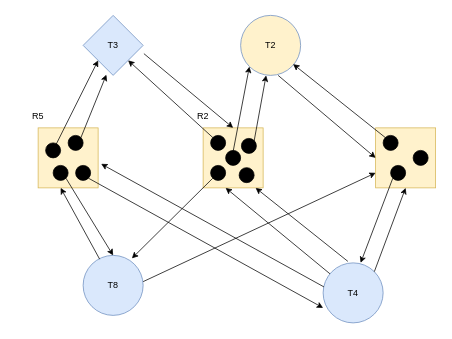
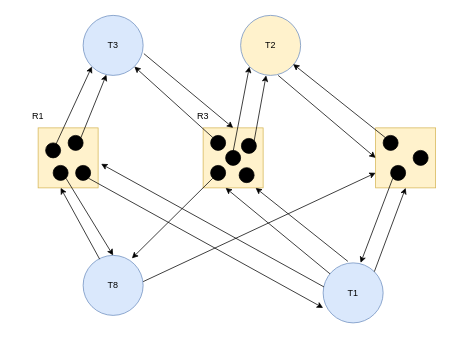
- <mxCell id="5" value="T3" style="rhombus;whiteSpace=wrap;html=1;aspect=fixed;fillColor=#dae8fc;strokeColor=#6c8ebf;" vertex="1" parent="1"><mxGeometry x="110" y="20" width="80" height="80" as="geometry" /></mxCell>
+ <mxCell id="5" value="T3" style="ellipse;whiteSpace=wrap;html=1;aspect=fixed;fillColor=#dae8fc;strokeColor=#6c8ebf;" vertex="1" parent="1"><mxGeometry x="110" y="20" width="80" height="80" as="geometry" /></mxCell>
- <mxCell id="21" value="R5" style="text;html=1;strokeColor=none;fillColor=none;align=center;verticalAlign=middle;whiteSpace=wrap;rounded=0;" vertex="1" parent="1"><mxGeometry x="20" y="140" width="60" height="30" as="geometry" /></mxCell>
+ <mxCell id="21" value="R1" style="text;html=1;strokeColor=none;fillColor=none;align=center;verticalAlign=middle;whiteSpace=wrap;rounded=0;" vertex="1" parent="1"><mxGeometry x="20" y="140" width="60" height="30" as="geometry" /></mxCell>
- <mxCell id="22" value="R2" style="text;html=1;strokeColor=none;fillColor=none;align=center;verticalAlign=middle;whiteSpace=wrap;rounded=0;" vertex="1" parent="1"><mxGeometry x="240" y="140" width="60" height="30" as="geometry" /></mxCell>
+ <mxCell id="22" value="R3" style="text;html=1;strokeColor=none;fillColor=none;align=center;verticalAlign=middle;whiteSpace=wrap;rounded=0;" vertex="1" parent="1"><mxGeometry x="240" y="140" width="60" height="30" as="geometry" /></mxCell>
- <mxCell id="8" value="T4" style="ellipse;whiteSpace=wrap;html=1;aspect=fixed;fillColor=#dae8fc;strokeColor=#6c8ebf;" vertex="1" parent="1"><mxGeometry x="430" y="350" width="80" height="80" as="geometry" /></mxCell>
+ <mxCell id="8" value="T1" style="ellipse;whiteSpace=wrap;html=1;aspect=fixed;fillColor=#dae8fc;strokeColor=#6c8ebf;" vertex="1" parent="1"><mxGeometry x="430" y="350" width="80" height="80" as="geometry" /></mxCell>
